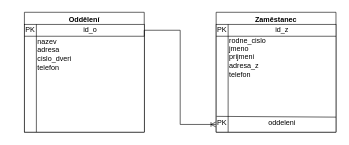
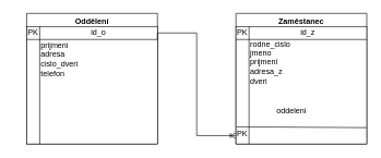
- <mxCell id="6" value="nazev&lt;br&gt;adresa&lt;br&gt;cislo_dveri&lt;br&gt;telefon" style="text;html=1;strokeColor=none;fillColor=none;align=left;verticalAlign=middle;whiteSpace=wrap;rounded=0;" parent="2" vertex="1"><mxGeometry x="20" y="40" width="180" height="60" as="geometry" /></mxCell>
+ <mxCell id="6" value="prijmeni&lt;br&gt;adresa&lt;br&gt;cislo_dveri&lt;br&gt;telefon" style="text;html=1;strokeColor=none;fillColor=none;align=left;verticalAlign=middle;whiteSpace=wrap;rounded=0;" parent="2" vertex="1"><mxGeometry x="20" y="40" width="180" height="60" as="geometry" /></mxCell>
- <mxCell id="11" value="rodne_cislo&lt;br&gt;jmeno&lt;br&gt;prijmeni&lt;br&gt;adresa_z&lt;br&gt;telefon" style="text;html=1;strokeColor=none;fillColor=none;align=left;verticalAlign=middle;whiteSpace=wrap;rounded=0;" parent="7" vertex="1"><mxGeometry x="20" y="40" width="180" height="70" as="geometry" /></mxCell>
+ <mxCell id="11" value="rodne_cislo&lt;br&gt;jmeno&lt;br&gt;prijmeni&lt;br&gt;adresa_z&lt;br&gt;dveri" style="text;html=1;strokeColor=none;fillColor=none;align=left;verticalAlign=middle;whiteSpace=wrap;rounded=0;" parent="7" vertex="1"><mxGeometry x="20" y="40" width="180" height="70" as="geometry" /></mxCell>
- <mxCell id="12" value="oddeleni" style="text;html=1;strokeColor=none;fillColor=none;align=center;verticalAlign=middle;whiteSpace=wrap;rounded=0;" parent="7" vertex="1"><mxGeometry x="80" y="170" width="60" height="30" as="geometry" /></mxCell>
+ <mxCell id="12" value="oddeleni" style="text;html=1;strokeColor=none;fillColor=none;align=center;verticalAlign=middle;whiteSpace=wrap;rounded=0;" parent="7" vertex="1"><mxGeometry x="55" y="135" width="60" height="30" as="geometry" /></mxCell>
